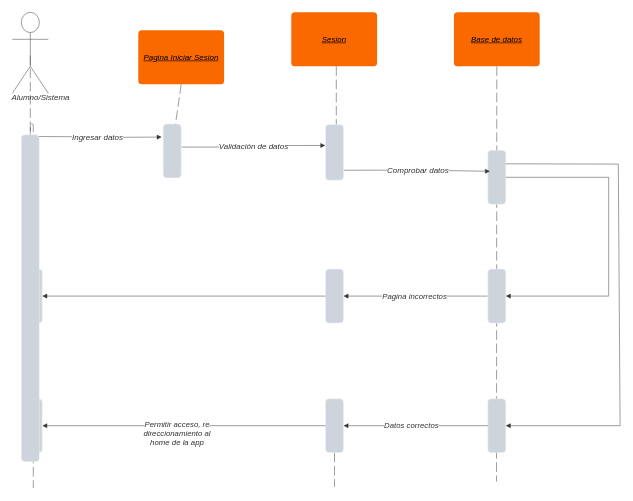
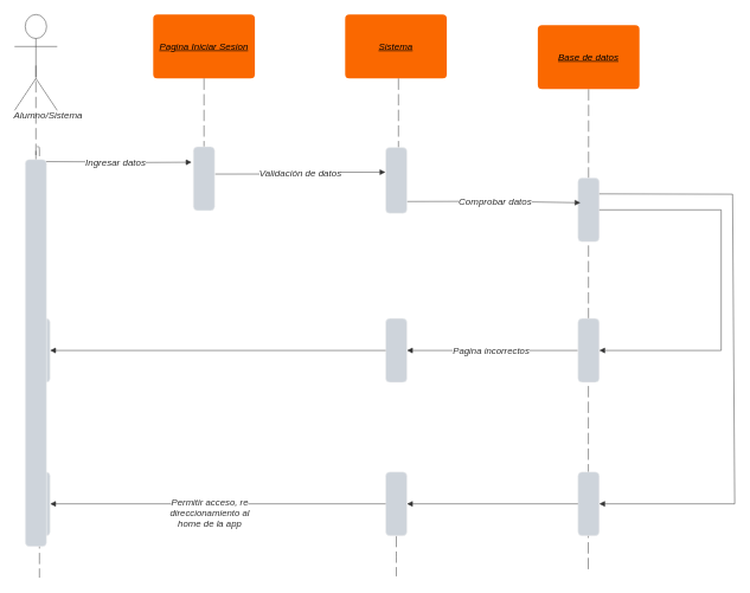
- <mxCell id="6" value="Sesion" style="html=1;overflow=block;blockSpacing=1;whiteSpace=wrap;fontSize=13.3;fontColor=#000000;fontStyle=6;align=center;spacing=0;strokeOpacity=0;fillOpacity=100;rounded=1;absoluteArcSize=1;arcSize=12;fillColor=#fa6800;strokeWidth=0.8;strokeColor=#C73500;" parent="1" vertex="1"><mxGeometry x="485" y="20" width="143" height="90" as="geometry" /></mxCell>
+ <mxCell id="6" value="Sistema" style="html=1;overflow=block;blockSpacing=1;whiteSpace=wrap;fontSize=13.3;fontColor=#000000;fontStyle=6;align=center;spacing=0;strokeOpacity=0;fillOpacity=100;rounded=1;absoluteArcSize=1;arcSize=12;fillColor=#fa6800;strokeWidth=0.8;strokeColor=#C73500;" parent="1" vertex="1"><mxGeometry x="485" y="20" width="143" height="90" as="geometry" /></mxCell>
- <mxCell id="7" value="Base de datos" style="html=1;overflow=block;blockSpacing=1;whiteSpace=wrap;fontSize=13.3;fontColor=#000000;fontStyle=6;align=center;spacing=0;strokeOpacity=0;fillOpacity=100;rounded=1;absoluteArcSize=1;arcSize=12;fillColor=#fa6800;strokeWidth=0.8;strokeColor=#C73500;" parent="1" vertex="1"><mxGeometry x="756" y="20" width="143" height="90" as="geometry" /></mxCell>
+ <mxCell id="7" value="Base de datos" style="html=1;overflow=block;blockSpacing=1;whiteSpace=wrap;fontSize=13.3;fontColor=#000000;fontStyle=6;align=center;spacing=0;strokeOpacity=0;fillOpacity=100;rounded=1;absoluteArcSize=1;arcSize=12;fillColor=#fa6800;strokeWidth=0.8;strokeColor=#C73500;" parent="1" vertex="1"><mxGeometry x="756" y="35" width="143" height="90" as="geometry" /></mxCell>
- <mxCell id="5" value="Pagina Iniciar Sesion" style="html=1;overflow=block;blockSpacing=1;whiteSpace=wrap;fontSize=13.3;fontColor=#000000;fontStyle=6;align=center;spacing=0;strokeOpacity=0;fillOpacity=100;rounded=1;absoluteArcSize=1;arcSize=12;fillColor=#fa6800;strokeWidth=0.8;strokeColor=#C73500;" parent="1" vertex="1"><mxGeometry x="230" y="50" width="143" height="90" as="geometry" /></mxCell>
+ <mxCell id="5" value="Pagina Iniciar Sesion" style="html=1;overflow=block;blockSpacing=1;whiteSpace=wrap;fontSize=13.3;fontColor=#000000;fontStyle=6;align=center;spacing=0;strokeOpacity=0;fillOpacity=100;rounded=1;absoluteArcSize=1;arcSize=12;fillColor=#fa6800;strokeWidth=0.8;strokeColor=#C73500;" parent="1" vertex="1"><mxGeometry x="215" y="20" width="143" height="90" as="geometry" /></mxCell>
- <mxCell id="24" value="&lt;div style=&quot;text-align: center;&quot;&gt;&lt;font color=&quot;#333333&quot;&gt;&lt;span style=&quot;font-size: 13px; background-color: rgb(255, 255, 255);&quot;&gt;&lt;i&gt;Datos correctos&lt;/i&gt;&lt;/span&gt;&lt;/font&gt;&lt;/div&gt;&lt;div style=&quot;text-align: center;&quot;&gt;&lt;font color=&quot;#333333&quot;&gt;&lt;span style=&quot;font-size: 13px; background-color: rgb(255, 255, 255);&quot;&gt;&lt;i&gt;&lt;br&gt;&lt;/i&gt;&lt;/span&gt;&lt;/font&gt;&lt;/div&gt;" style="text;whiteSpace=wrap;html=1;" parent="1" vertex="1"><mxGeometry x="638" y="695" width="128" height="38" as="geometry" /></mxCell>
